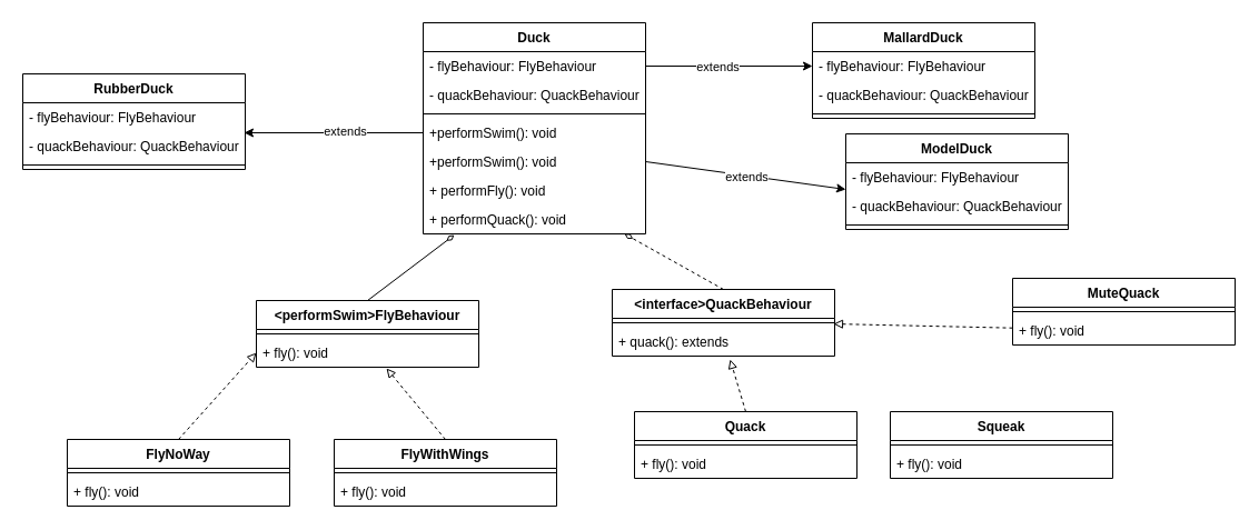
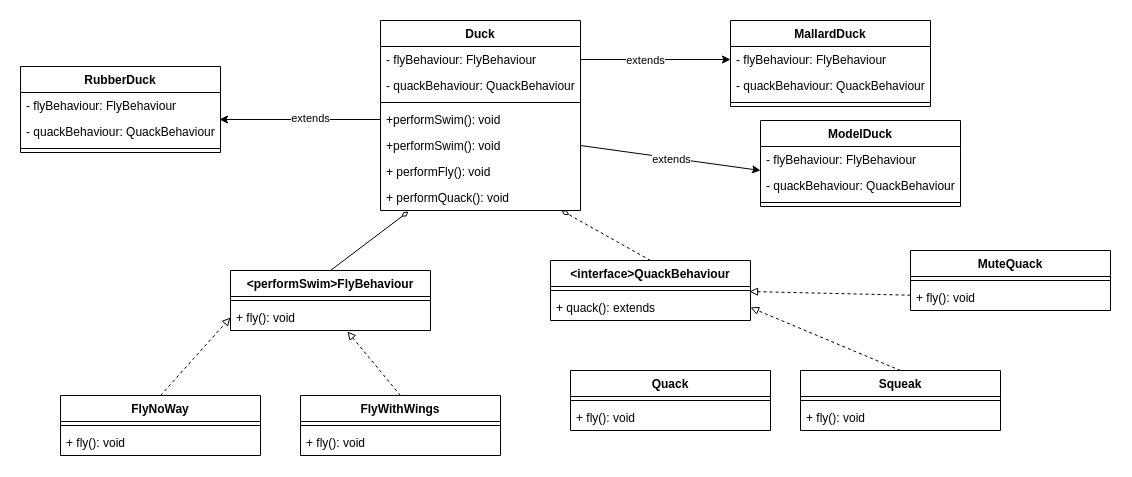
+ <mxCell id="26" style="rounded=0;orthogonalLoop=1;jettySize=auto;html=1;exitX=0.5;exitY=0;exitDx=0;exitDy=0;entryX=1;entryY=0.5;entryDx=0;entryDy=0;dashed=1;endArrow=block;endFill=0;" edge="1" parent="1" source="27" target="15"><mxGeometry relative="1" as="geometry" /></mxCell>
- <mxCell id="54" style="rounded=0;orthogonalLoop=1;jettySize=auto;html=1;exitX=0.5;exitY=0;exitDx=0;exitDy=0;entryX=0.53;entryY=1.115;entryDx=0;entryDy=0;entryPerimeter=0;dashed=1;endArrow=block;endFill=0;" edge="1" parent="1" source="23" target="15"><mxGeometry relative="1" as="geometry" /></mxCell>
